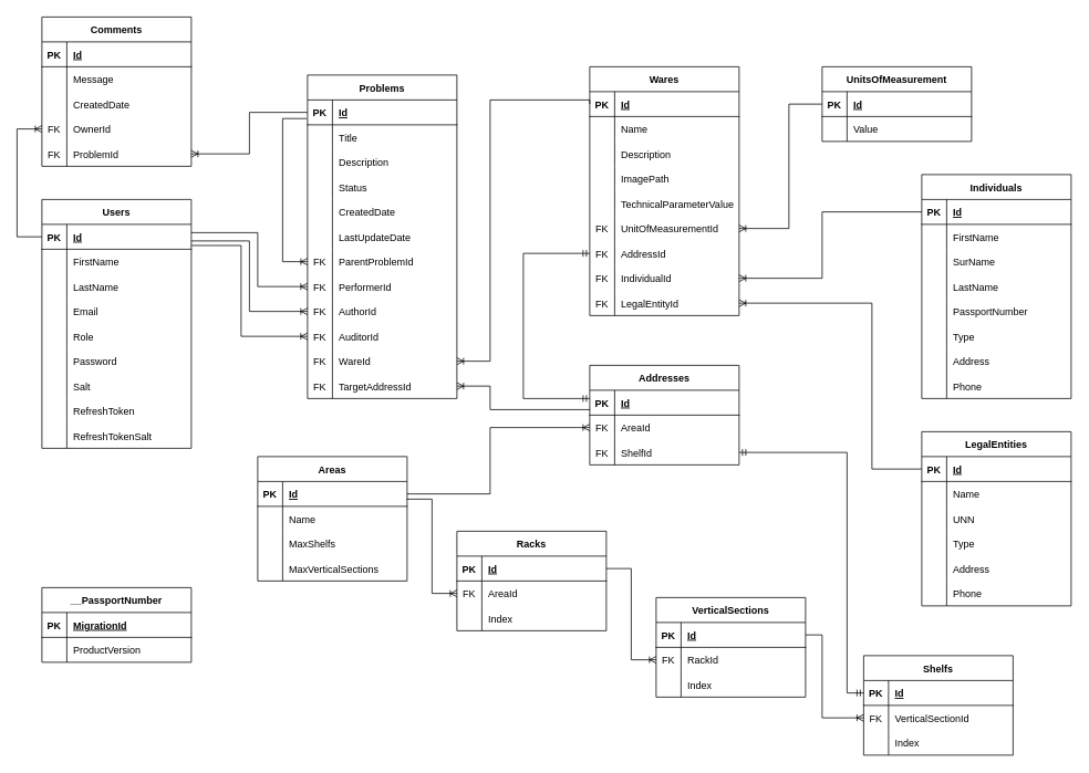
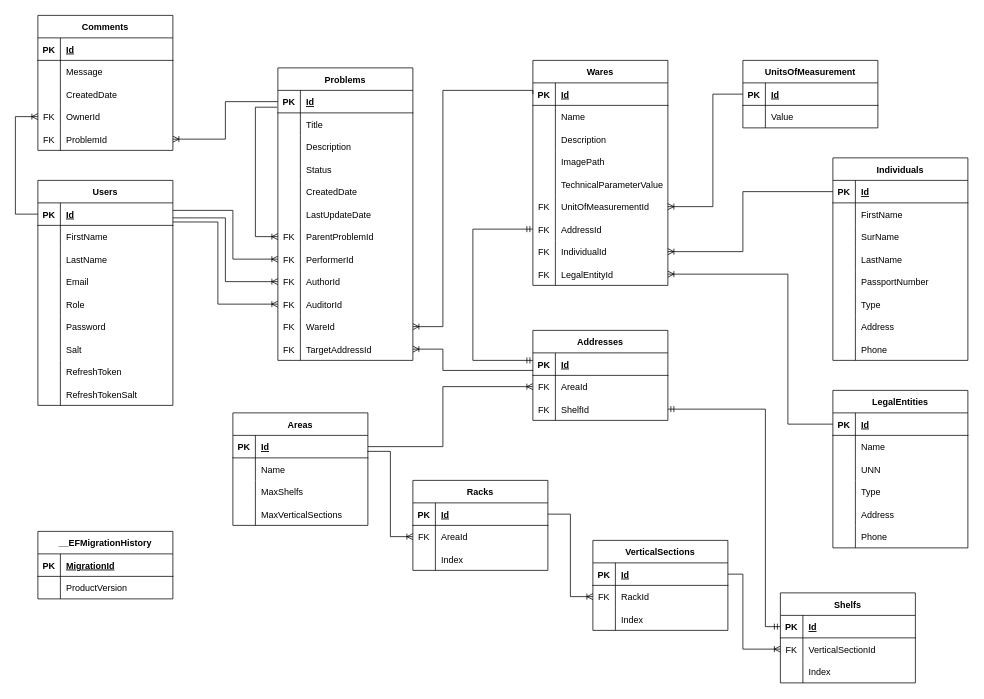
- <mxCell id="232" value="__PassportNumber" style="shape=table;startSize=30;container=1;collapsible=1;childLayout=tableLayout;fixedRows=1;rowLines=0;fontStyle=1;align=center;resizeLast=1;" vertex="1" parent="1"><mxGeometry x="50" y="708" width="180" height="90" as="geometry" /></mxCell>
+ <mxCell id="232" value="__EFMigrationHistory" style="shape=table;startSize=30;container=1;collapsible=1;childLayout=tableLayout;fixedRows=1;rowLines=0;fontStyle=1;align=center;resizeLast=1;" vertex="1" parent="1"><mxGeometry x="50" y="708" width="180" height="90" as="geometry" /></mxCell>
